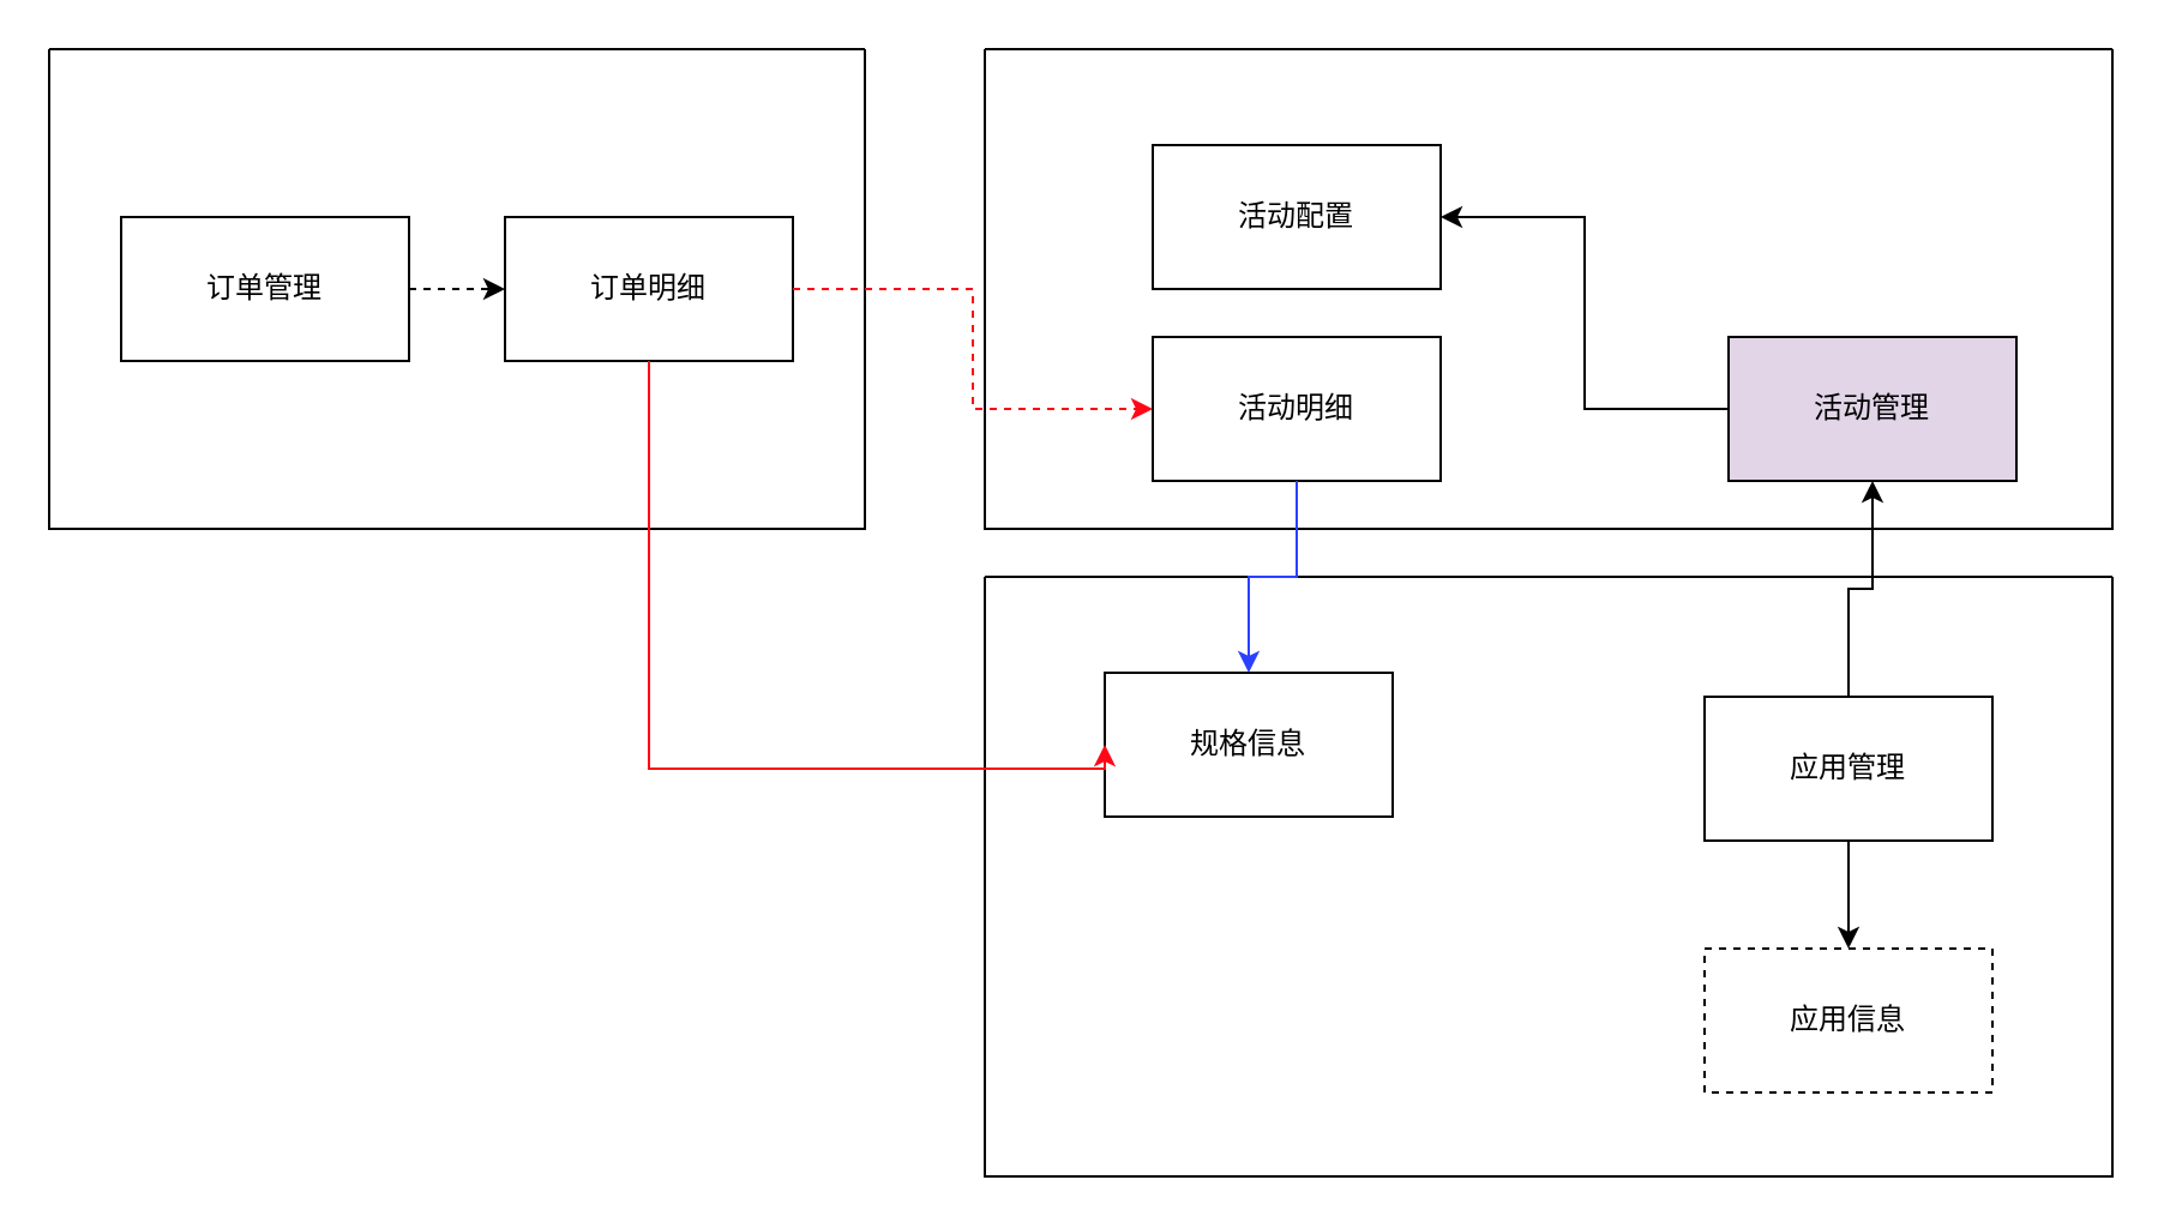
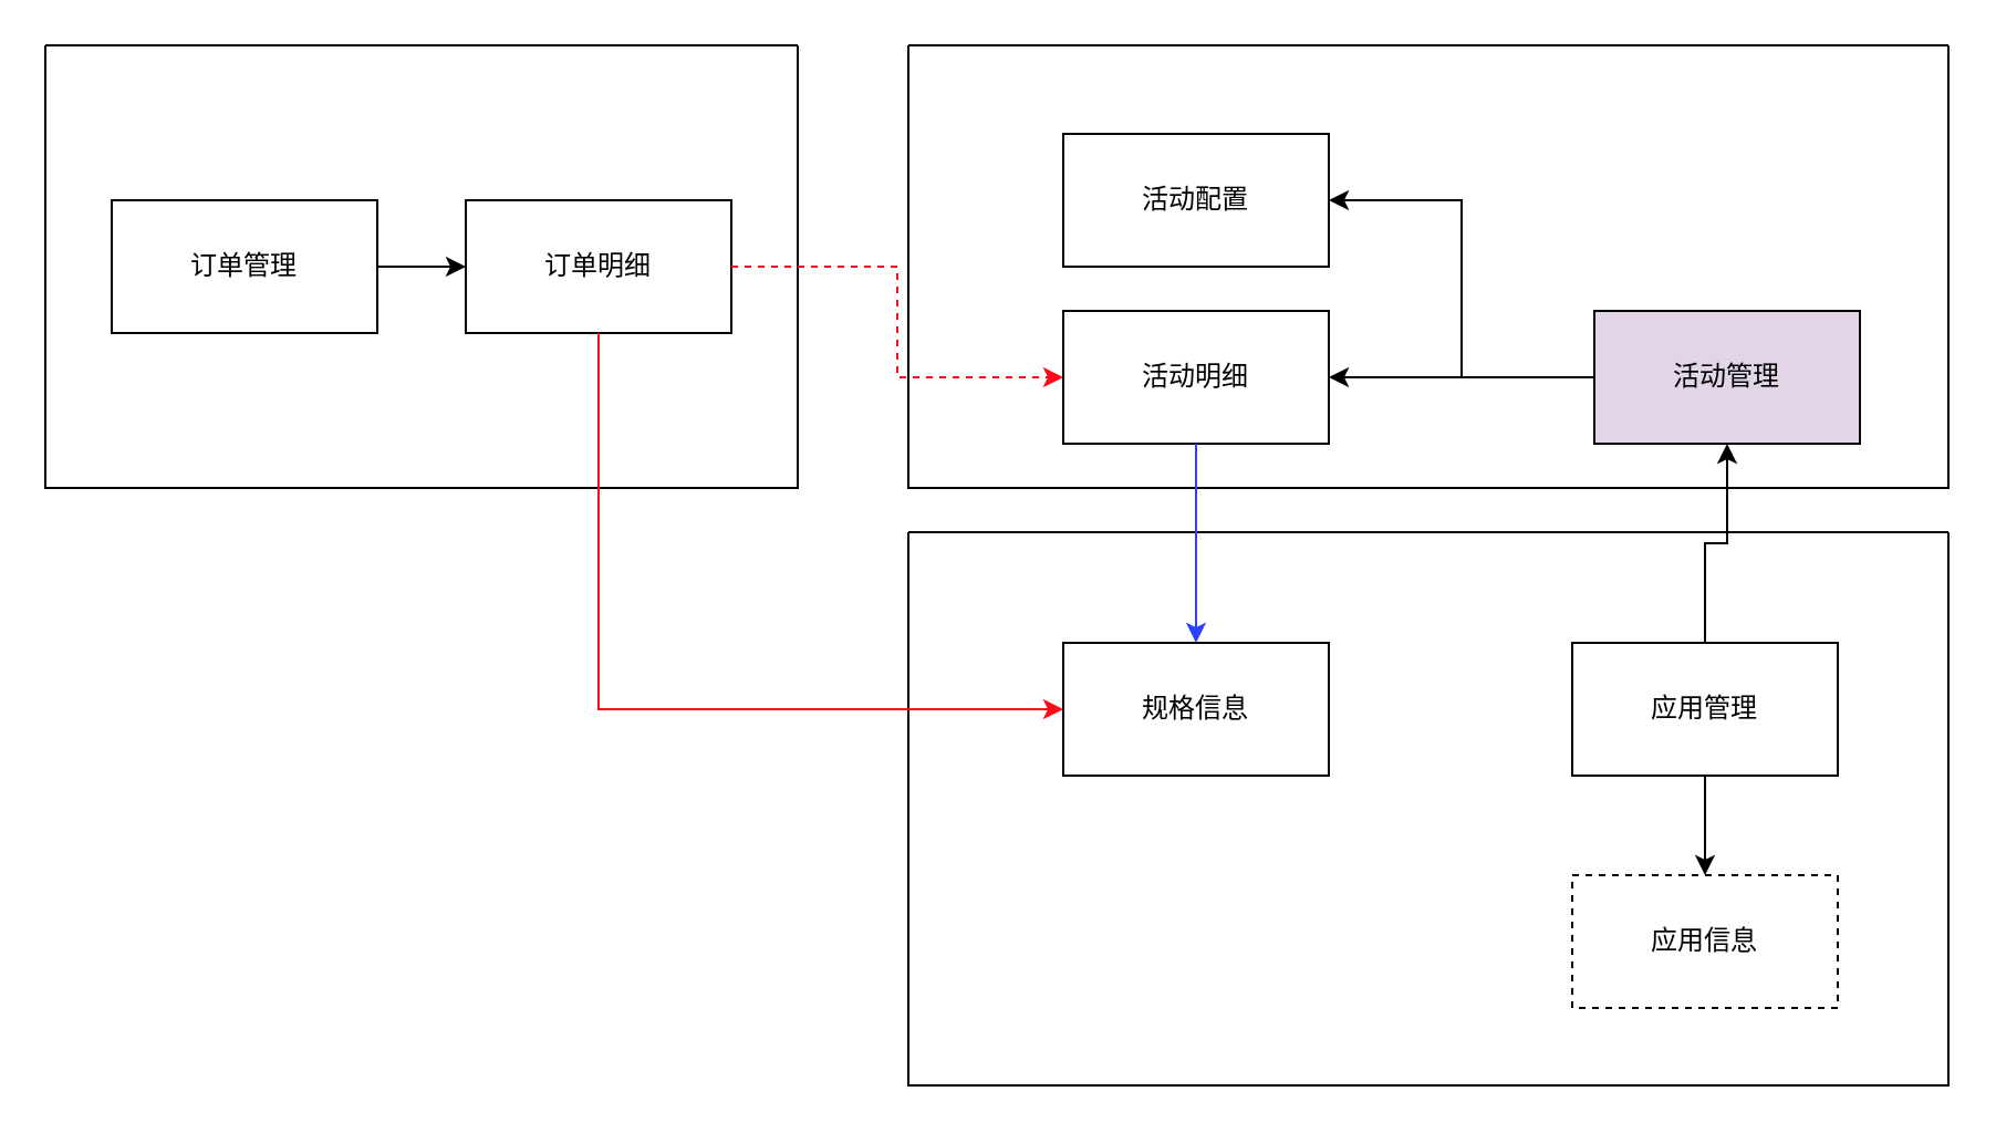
- <mxCell id="3" style="edgeStyle=orthogonalEdgeStyle;rounded=0;orthogonalLoop=1;jettySize=auto;html=1;entryX=0;entryY=0.5;entryDx=0;entryDy=0;dashed=1;" edge="1" parent="2" source="4" target="5"><mxGeometry relative="1" as="geometry" /></mxCell>
+ <mxCell id="3" style="edgeStyle=orthogonalEdgeStyle;rounded=0;orthogonalLoop=1;jettySize=auto;html=1;entryX=0;entryY=0.5;entryDx=0;entryDy=0;" edge="1" parent="2" source="4" target="5"><mxGeometry relative="1" as="geometry" /></mxCell>
+ <mxCell id="14" style="edgeStyle=orthogonalEdgeStyle;rounded=0;orthogonalLoop=1;jettySize=auto;html=1;strokeColor=#000000;" edge="1" parent="12" source="16" target="13"><mxGeometry relative="1" as="geometry" /></mxCell>
- <mxCell id="10" value="规格信息" style="rounded=0;whiteSpace=wrap;html=1;" vertex="1" parent="6"><mxGeometry x="50" y="40" width="120" height="60" as="geometry" /></mxCell>
+ <mxCell id="10" value="规格信息" style="rounded=0;whiteSpace=wrap;html=1;" vertex="1" parent="6"><mxGeometry x="70" y="50" width="120" height="60" as="geometry" /></mxCell>
